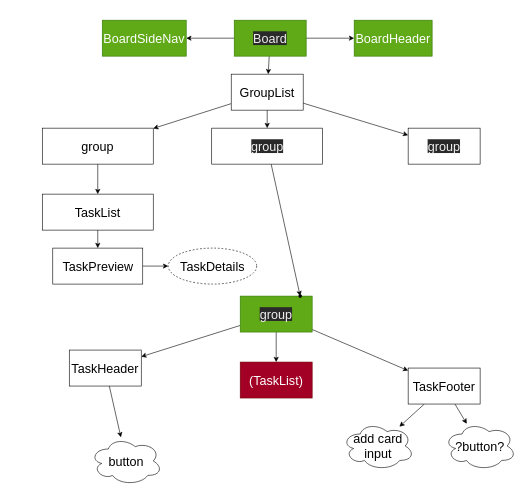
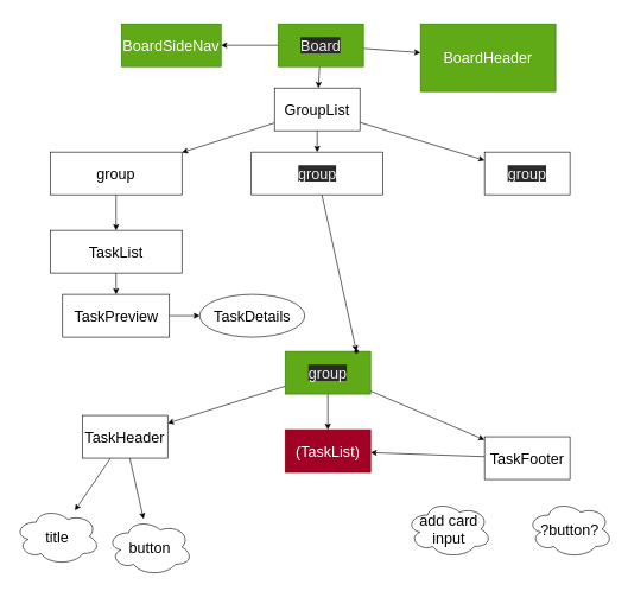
- <mxCell id="21" value="BoardHeader" style="whiteSpace=wrap;html=1;fontSize=21;fillColor=#60a917;fontColor=#ffffff;strokeColor=#2D7600;" vertex="1" parent="1"><mxGeometry x="590" y="20" width="130" height="60" as="geometry" /></mxCell>
+ <mxCell id="21" value="BoardHeader" style="whiteSpace=wrap;html=1;fontSize=21;fillColor=#60a917;fontColor=#ffffff;strokeColor=#2D7600;" vertex="1" parent="1"><mxGeometry x="590" y="20" width="190" height="95" as="geometry" /></mxCell>
- <mxCell id="19" value="TaskDetails" style="ellipse;whiteSpace=wrap;html=1;fontSize=21;dashed=1;" vertex="1" parent="1"><mxGeometry x="280" y="400" width="147.5" height="60" as="geometry" /></mxCell>
+ <mxCell id="19" value="TaskDetails" style="ellipse;whiteSpace=wrap;html=1;fontSize=21;" vertex="1" parent="1"><mxGeometry x="280" y="400" width="147.5" height="60" as="geometry" /></mxCell>
+ <mxCell id="26" value="" style="edgeStyle=none;html=1;fontSize=21;" edge="1" parent="1" source="28" target="33"><mxGeometry relative="1" as="geometry" /></mxCell>
- <mxCell id="30" value="" style="edgeStyle=none;html=1;fontSize=21;" edge="1" parent="1" source="31" target="36"><mxGeometry relative="1" as="geometry" /></mxCell>
+ <mxCell id="30" value="" style="edgeStyle=none;html=1;fontSize=21;" edge="1" parent="1" source="31" target="32"><mxGeometry relative="1" as="geometry" /></mxCell>
- <mxCell id="29" value="" style="edgeStyle=none;html=1;fontSize=21;" edge="1" parent="1" source="31" target="35"><mxGeometry relative="1" as="geometry" /></mxCell>
+ <mxCell id="33" value="title" style="ellipse;shape=cloud;whiteSpace=wrap;html=1;fontSize=21;" vertex="1" parent="1"><mxGeometry x="20" y="700" width="120" height="80" as="geometry" /></mxCell>
